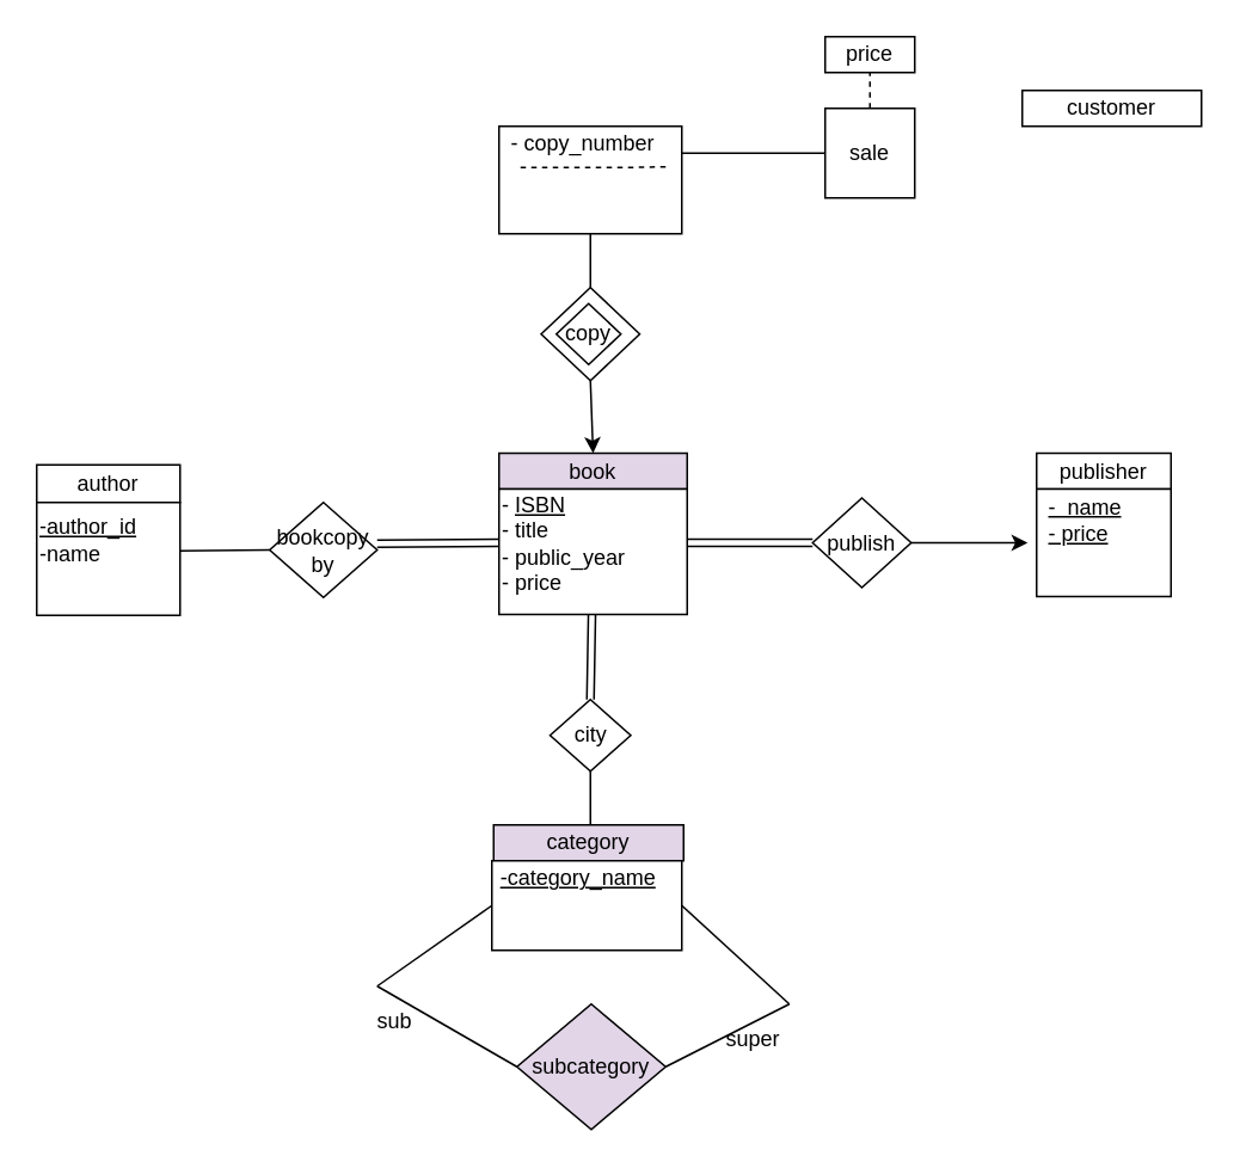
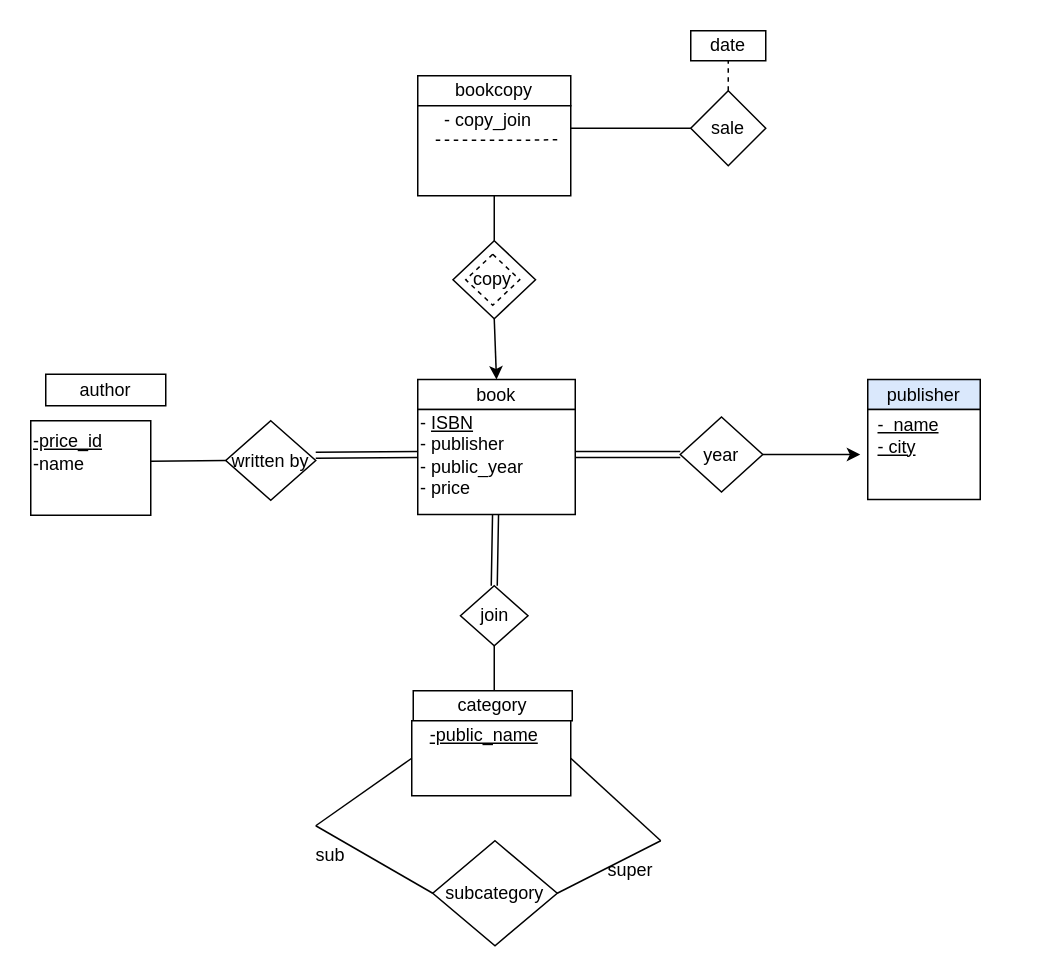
- <mxCell id="10" value="price" style="rounded=0;whiteSpace=wrap;html=1;" vertex="1" parent="1"><mxGeometry x="460" y="20" width="50" height="20" as="geometry" /></mxCell>
+ <mxCell id="10" value="date" style="rounded=0;whiteSpace=wrap;html=1;" vertex="1" parent="1"><mxGeometry x="460" y="20" width="50" height="20" as="geometry" /></mxCell>
+ <mxCell id="2" value="bookcopy" style="rounded=0;whiteSpace=wrap;html=1;" vertex="1" parent="1"><mxGeometry x="278" y="50" width="102" height="20" as="geometry" /></mxCell>
- <mxCell id="6" value="customer" style="rounded=0;whiteSpace=wrap;html=1;" vertex="1" parent="1"><mxGeometry x="570" y="50" width="100" height="20" as="geometry" /></mxCell>
- <mxCell id="4" value="- copy_number" style="text;html=1;strokeColor=none;fillColor=none;align=center;verticalAlign=middle;whiteSpace=wrap;rounded=0;" vertex="1" parent="1"><mxGeometry x="275" y="70" width="100" height="20" as="geometry" /></mxCell>
+ <mxCell id="4" value="- copy_join" style="text;html=1;strokeColor=none;fillColor=none;align=center;verticalAlign=middle;whiteSpace=wrap;rounded=0;" vertex="1" parent="1"><mxGeometry x="275" y="70" width="100" height="20" as="geometry" /></mxCell>
- <mxCell id="7" value="sale" style="whiteSpace=wrap;html=1;rounded=0;" vertex="1" parent="1"><mxGeometry x="460" y="60" width="50" height="50" as="geometry" /></mxCell>
+ <mxCell id="7" value="sale" style="rhombus;whiteSpace=wrap;html=1;" vertex="1" parent="1"><mxGeometry x="460" y="60" width="50" height="50" as="geometry" /></mxCell>
- <mxCell id="23" value="copy" style="rhombus;whiteSpace=wrap;html=1;" vertex="1" parent="1"><mxGeometry x="310" y="169" width="36" height="34" as="geometry" /></mxCell>
+ <mxCell id="23" value="copy" style="rhombus;whiteSpace=wrap;html=1;dashed=1;" vertex="1" parent="1"><mxGeometry x="310" y="169" width="36" height="34" as="geometry" /></mxCell>
- <mxCell id="13" value="book" style="rounded=0;whiteSpace=wrap;html=1;fillColor=#e1d5e7;" vertex="1" parent="1"><mxGeometry x="278" y="252.5" width="105" height="20" as="geometry" /></mxCell>
+ <mxCell id="13" value="book" style="rounded=0;whiteSpace=wrap;html=1;" vertex="1" parent="1"><mxGeometry x="278" y="252.5" width="105" height="20" as="geometry" /></mxCell>
- <mxCell id="19" value="publisher" style="rounded=0;whiteSpace=wrap;html=1;" vertex="1" parent="1"><mxGeometry x="578" y="252.5" width="75" height="20" as="geometry" /></mxCell>
+ <mxCell id="19" value="publisher" style="rounded=0;whiteSpace=wrap;html=1;fillColor=#dae8fc;" vertex="1" parent="1"><mxGeometry x="578" y="252.5" width="75" height="20" as="geometry" /></mxCell>
- <mxCell id="27" value="author" style="rounded=0;whiteSpace=wrap;html=1;" vertex="1" parent="1"><mxGeometry x="20" y="259" width="80" height="21" as="geometry" /></mxCell>
+ <mxCell id="27" value="author" style="rounded=0;whiteSpace=wrap;html=1;" vertex="1" parent="1"><mxGeometry x="30" y="249" width="80" height="21" as="geometry" /></mxCell>
- <mxCell id="21" value="&lt;u&gt;-&amp;nbsp; name&lt;br&gt;- price&lt;/u&gt;" style="text;html=1;strokeColor=none;fillColor=none;align=left;verticalAlign=middle;whiteSpace=wrap;rounded=0;" vertex="1" parent="1"><mxGeometry x="583" y="272.5" width="70" height="35" as="geometry" /></mxCell>
+ <mxCell id="21" value="&lt;u&gt;-&amp;nbsp; name&lt;br&gt;- city&lt;/u&gt;" style="text;html=1;strokeColor=none;fillColor=none;align=left;verticalAlign=middle;whiteSpace=wrap;rounded=0;" vertex="1" parent="1"><mxGeometry x="583" y="272.5" width="70" height="35" as="geometry" /></mxCell>
- <mxCell id="29" value="&lt;u&gt;-author_id&lt;/u&gt;&lt;br&gt;-name" style="text;html=1;strokeColor=none;fillColor=none;align=left;verticalAlign=middle;whiteSpace=wrap;rounded=0;" vertex="1" parent="1"><mxGeometry x="20" y="280" width="70" height="42" as="geometry" /></mxCell>
+ <mxCell id="29" value="&lt;u&gt;-price_id&lt;/u&gt;&lt;br&gt;-name" style="text;html=1;strokeColor=none;fillColor=none;align=left;verticalAlign=middle;whiteSpace=wrap;rounded=0;" vertex="1" parent="1"><mxGeometry x="20" y="280" width="70" height="42" as="geometry" /></mxCell>
- <mxCell id="15" value="- &lt;u&gt;ISBN&lt;/u&gt;&lt;br&gt;- title&lt;br&gt;- public_year&lt;br&gt;- price" style="text;html=1;strokeColor=none;fillColor=none;align=left;verticalAlign=middle;whiteSpace=wrap;rounded=0;" vertex="1" parent="1"><mxGeometry x="278" y="272.5" width="105" height="60" as="geometry" /></mxCell>
+ <mxCell id="15" value="- &lt;u&gt;ISBN&lt;/u&gt;&lt;br&gt;- publisher&lt;br&gt;- public_year&lt;br&gt;- price" style="text;html=1;strokeColor=none;fillColor=none;align=left;verticalAlign=middle;whiteSpace=wrap;rounded=0;" vertex="1" parent="1"><mxGeometry x="278" y="272.5" width="105" height="60" as="geometry" /></mxCell>
- <mxCell id="17" value="publish" style="rhombus;whiteSpace=wrap;html=1;" vertex="1" parent="1"><mxGeometry x="453" y="277.5" width="55" height="50" as="geometry" /></mxCell>
+ <mxCell id="17" value="year" style="rhombus;whiteSpace=wrap;html=1;" vertex="1" parent="1"><mxGeometry x="453" y="277.5" width="55" height="50" as="geometry" /></mxCell>
- <mxCell id="25" value="bookcopy by" style="rhombus;whiteSpace=wrap;html=1;" vertex="1" parent="1"><mxGeometry x="150" y="280" width="60" height="53" as="geometry" /></mxCell>
+ <mxCell id="25" value="written by" style="rhombus;whiteSpace=wrap;html=1;" vertex="1" parent="1"><mxGeometry x="150" y="280" width="60" height="53" as="geometry" /></mxCell>
- <mxCell id="31" value="city" style="rhombus;whiteSpace=wrap;html=1;" vertex="1" parent="1"><mxGeometry x="306.5" y="390" width="45" height="40" as="geometry" /></mxCell>
+ <mxCell id="31" value="join" style="rhombus;whiteSpace=wrap;html=1;" vertex="1" parent="1"><mxGeometry x="306.5" y="390" width="45" height="40" as="geometry" /></mxCell>
- <mxCell id="33" value="category" style="rounded=0;whiteSpace=wrap;html=1;fillColor=#e1d5e7;" vertex="1" parent="1"><mxGeometry x="275" y="460" width="106" height="20" as="geometry" /></mxCell>
+ <mxCell id="33" value="category" style="rounded=0;whiteSpace=wrap;html=1;" vertex="1" parent="1"><mxGeometry x="275" y="460" width="106" height="20" as="geometry" /></mxCell>
- <mxCell id="35" value="&lt;u&gt;-category_name&lt;/u&gt;" style="text;html=1;strokeColor=none;fillColor=none;align=center;verticalAlign=middle;whiteSpace=wrap;rounded=0;" vertex="1" parent="1"><mxGeometry x="270" y="480" width="105" height="20" as="geometry" /></mxCell>
+ <mxCell id="35" value="&lt;u&gt;-public_name&lt;/u&gt;" style="text;html=1;strokeColor=none;fillColor=none;align=center;verticalAlign=middle;whiteSpace=wrap;rounded=0;" vertex="1" parent="1"><mxGeometry x="270" y="480" width="105" height="20" as="geometry" /></mxCell>
- <mxCell id="37" value="subcategory" style="rhombus;whiteSpace=wrap;html=1;fillColor=#e1d5e7;" vertex="1" parent="1"><mxGeometry x="288" y="560" width="83" height="70" as="geometry" /></mxCell>
+ <mxCell id="37" value="subcategory" style="rhombus;whiteSpace=wrap;html=1;" vertex="1" parent="1"><mxGeometry x="288" y="560" width="83" height="70" as="geometry" /></mxCell>
